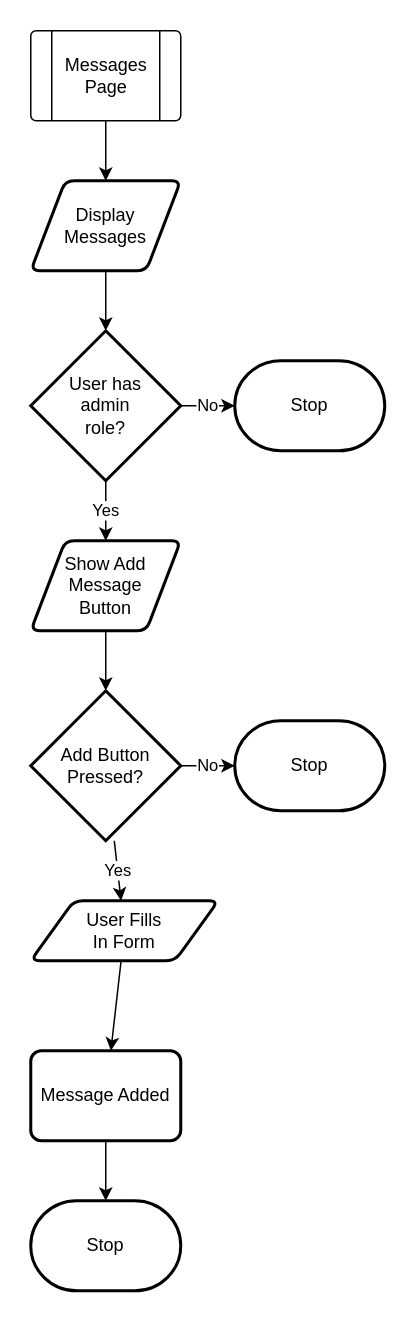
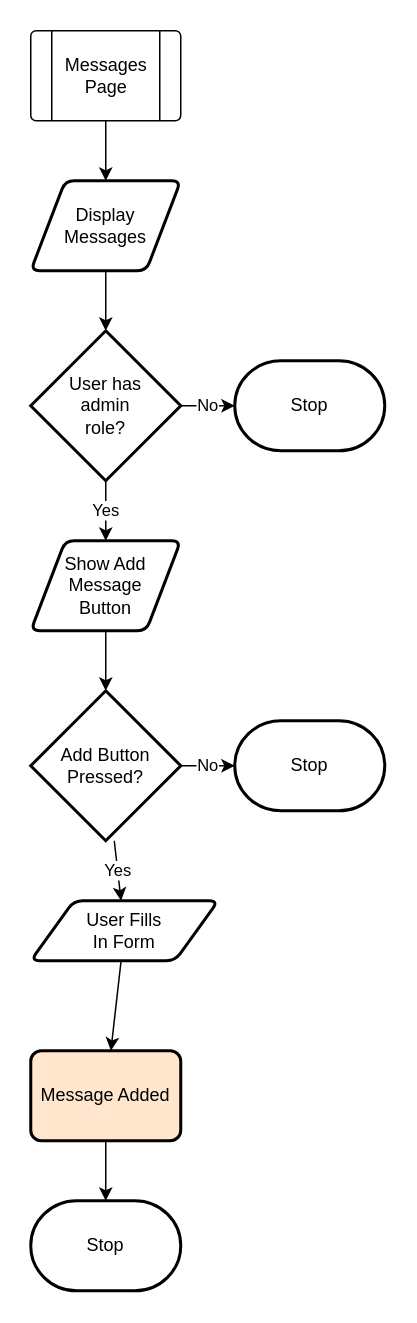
- <mxCell id="18" value="Message Added" style="rounded=1;whiteSpace=wrap;html=1;absoluteArcSize=1;arcSize=14;strokeWidth=2;" parent="1" vertex="1"><mxGeometry x="20" y="700" width="100" height="60" as="geometry" /></mxCell>
+ <mxCell id="18" value="Message Added" style="rounded=1;whiteSpace=wrap;html=1;absoluteArcSize=1;arcSize=14;strokeWidth=2;fillColor=#ffe6cc;" parent="1" vertex="1"><mxGeometry x="20" y="700" width="100" height="60" as="geometry" /></mxCell>
